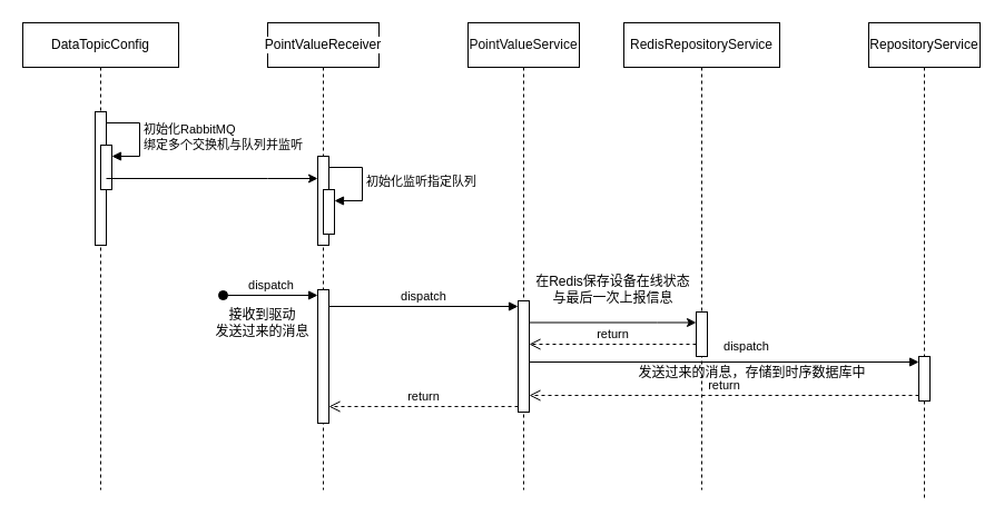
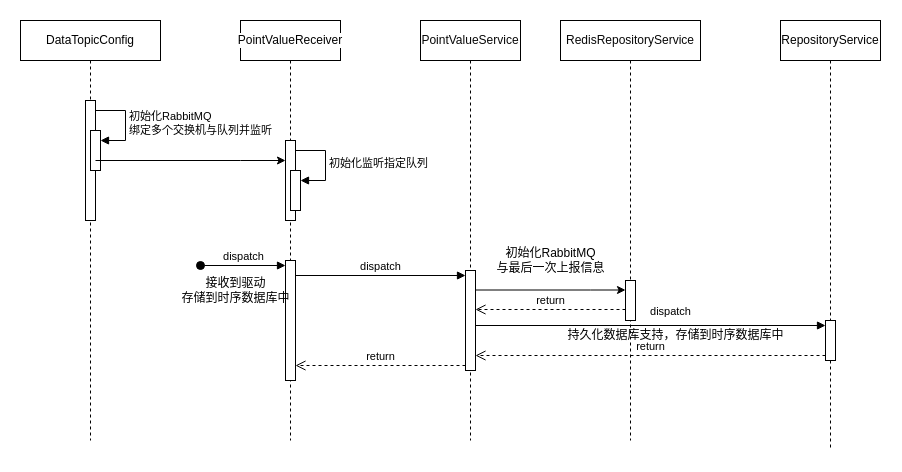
- <mxCell id="21" value="在Redis保存设备在线状态&lt;div&gt;与最后一次上报信息&lt;/div&gt;" style="text;html=1;align=center;verticalAlign=middle;resizable=0;points=[];autosize=1;strokeColor=none;fillColor=none;" vertex="1" parent="1"><mxGeometry x="470" y="240" width="160" height="40" as="geometry" /></mxCell>
+ <mxCell id="21" value="初始化RabbitMQ&lt;div&gt;与最后一次上报信息&lt;/div&gt;" style="text;html=1;align=center;verticalAlign=middle;resizable=0;points=[];autosize=1;strokeColor=none;fillColor=none;" vertex="1" parent="1"><mxGeometry x="470" y="240" width="160" height="40" as="geometry" /></mxCell>
- <mxCell id="14" value="接收到驱动&lt;div&gt;发送过来的消息&lt;/div&gt;" style="text;html=1;align=center;verticalAlign=middle;resizable=0;points=[];autosize=1;strokeColor=none;fillColor=none;" vertex="1" parent="1"><mxGeometry x="180" y="270" width="110" height="40" as="geometry" /></mxCell>
+ <mxCell id="14" value="接收到驱动&lt;div&gt;存储到时序数据库中&lt;/div&gt;" style="text;html=1;align=center;verticalAlign=middle;resizable=0;points=[];autosize=1;strokeColor=none;fillColor=none;" vertex="1" parent="1"><mxGeometry x="180" y="270" width="110" height="40" as="geometry" /></mxCell>
- <mxCell id="26" value="发送过来的消息，存储到时序数据库中" style="text;html=1;align=center;verticalAlign=middle;resizable=0;points=[];autosize=1;strokeColor=none;fillColor=none;" vertex="1" parent="1"><mxGeometry x="555" y="320" width="240" height="30" as="geometry" /></mxCell>
+ <mxCell id="26" value="持久化数据库支持，存储到时序数据库中" style="text;html=1;align=center;verticalAlign=middle;resizable=0;points=[];autosize=1;strokeColor=none;fillColor=none;" vertex="1" parent="1"><mxGeometry x="555" y="320" width="240" height="30" as="geometry" /></mxCell>
